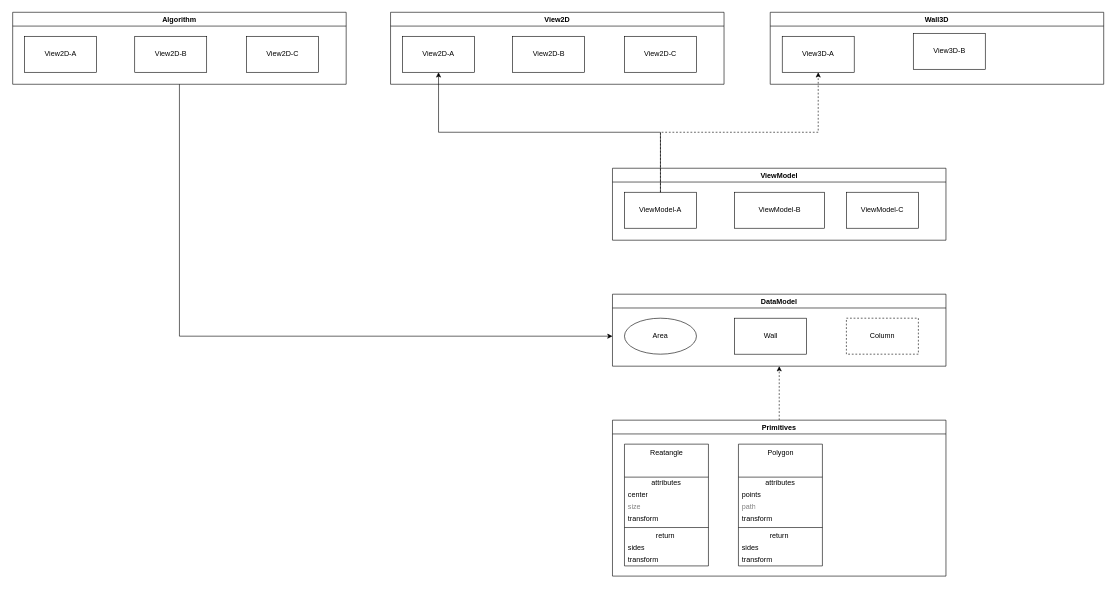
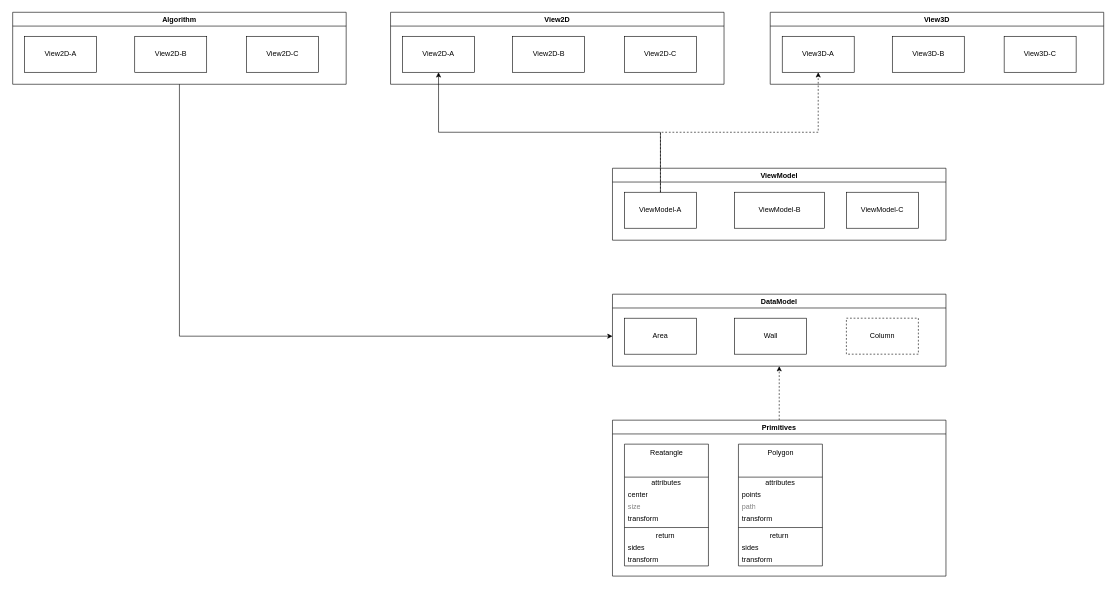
- <mxCell id="34" value="Wall3D" style="swimlane;" vertex="1" parent="1"><mxGeometry x="1283" y="20" width="556" height="120" as="geometry" /></mxCell>
+ <mxCell id="34" value="View3D" style="swimlane;" vertex="1" parent="1"><mxGeometry x="1283" y="20" width="556" height="120" as="geometry" /></mxCell>
- <mxCell id="36" value="View3D-B" style="rounded=0;whiteSpace=wrap;html=1;" vertex="1" parent="34"><mxGeometry x="238.5" y="35" width="120" height="60" as="geometry" /></mxCell>
+ <mxCell id="36" value="View3D-B" style="rounded=0;whiteSpace=wrap;html=1;" vertex="1" parent="34"><mxGeometry x="203.5" y="40" width="120" height="60" as="geometry" /></mxCell>
+ <mxCell id="37" value="View3D-C" style="rounded=0;whiteSpace=wrap;html=1;" vertex="1" parent="34"><mxGeometry x="390" y="40" width="120" height="60" as="geometry" /></mxCell>
- <mxCell id="23" value="Area" style="ellipse;whiteSpace=wrap;html=1;" vertex="1" parent="22"><mxGeometry x="20" y="40" width="120" height="60" as="geometry" /></mxCell>
+ <mxCell id="23" value="Area" style="rounded=0;whiteSpace=wrap;html=1;" vertex="1" parent="22"><mxGeometry x="20" y="40" width="120" height="60" as="geometry" /></mxCell>
